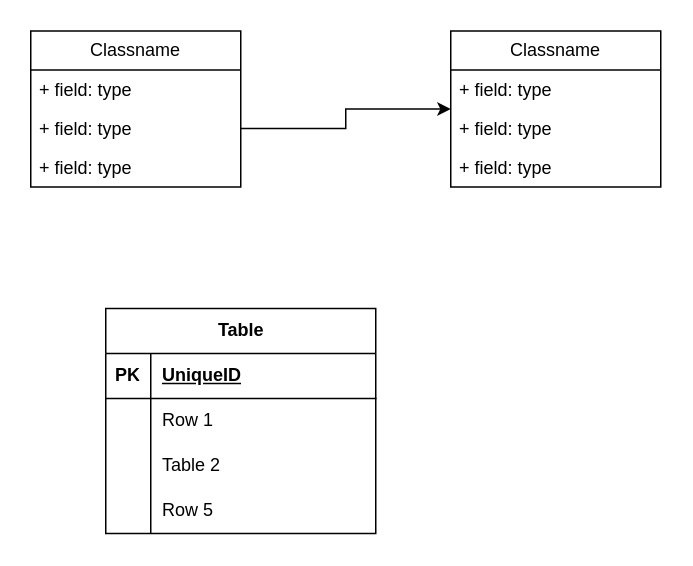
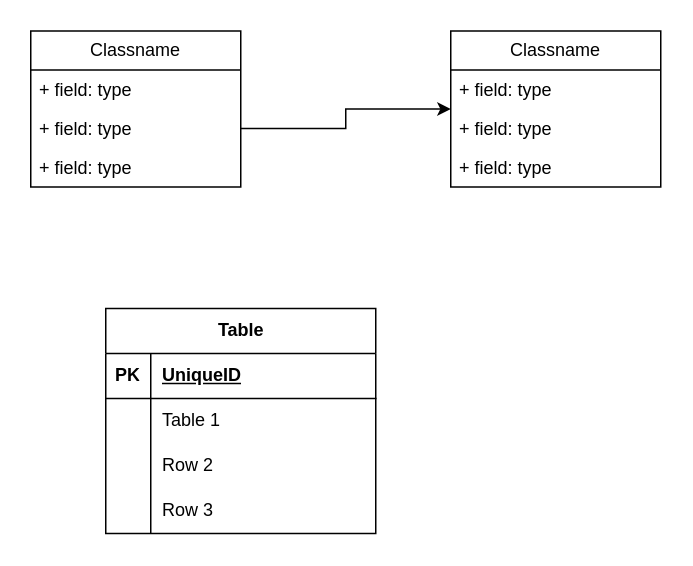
- <mxCell id="17" value="Row 1" style="shape=partialRectangle;connectable=0;fillColor=none;top=0;left=0;bottom=0;right=0;align=left;spacingLeft=6;overflow=hidden;whiteSpace=wrap;html=1;" vertex="1" parent="15"><mxGeometry x="30" width="150" height="30" as="geometry"><mxRectangle width="150" height="30" as="alternateBounds" /></mxGeometry></mxCell>
+ <mxCell id="17" value="Table 1" style="shape=partialRectangle;connectable=0;fillColor=none;top=0;left=0;bottom=0;right=0;align=left;spacingLeft=6;overflow=hidden;whiteSpace=wrap;html=1;" vertex="1" parent="15"><mxGeometry x="30" width="150" height="30" as="geometry"><mxRectangle width="150" height="30" as="alternateBounds" /></mxGeometry></mxCell>
- <mxCell id="20" value="Table 2" style="shape=partialRectangle;connectable=0;fillColor=none;top=0;left=0;bottom=0;right=0;align=left;spacingLeft=6;overflow=hidden;whiteSpace=wrap;html=1;" vertex="1" parent="18"><mxGeometry x="30" width="150" height="30" as="geometry"><mxRectangle width="150" height="30" as="alternateBounds" /></mxGeometry></mxCell>
+ <mxCell id="20" value="Row 2" style="shape=partialRectangle;connectable=0;fillColor=none;top=0;left=0;bottom=0;right=0;align=left;spacingLeft=6;overflow=hidden;whiteSpace=wrap;html=1;" vertex="1" parent="18"><mxGeometry x="30" width="150" height="30" as="geometry"><mxRectangle width="150" height="30" as="alternateBounds" /></mxGeometry></mxCell>
- <mxCell id="23" value="Row 5" style="shape=partialRectangle;connectable=0;fillColor=none;top=0;left=0;bottom=0;right=0;align=left;spacingLeft=6;overflow=hidden;whiteSpace=wrap;html=1;" vertex="1" parent="21"><mxGeometry x="30" width="150" height="30" as="geometry"><mxRectangle width="150" height="30" as="alternateBounds" /></mxGeometry></mxCell>
+ <mxCell id="23" value="Row 3" style="shape=partialRectangle;connectable=0;fillColor=none;top=0;left=0;bottom=0;right=0;align=left;spacingLeft=6;overflow=hidden;whiteSpace=wrap;html=1;" vertex="1" parent="21"><mxGeometry x="30" width="150" height="30" as="geometry"><mxRectangle width="150" height="30" as="alternateBounds" /></mxGeometry></mxCell>
